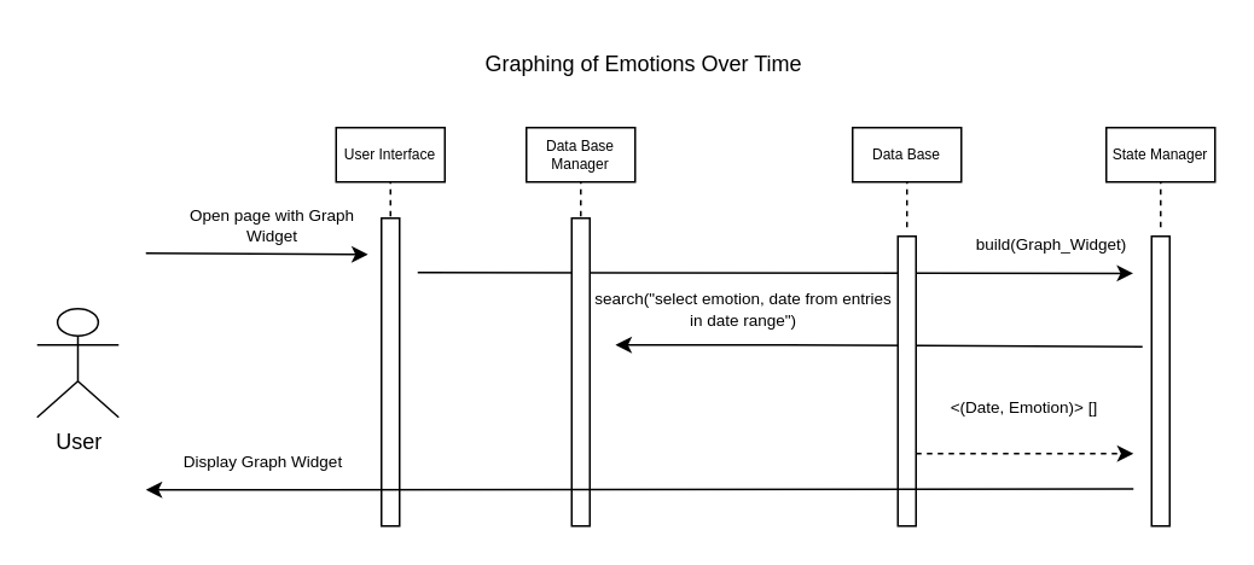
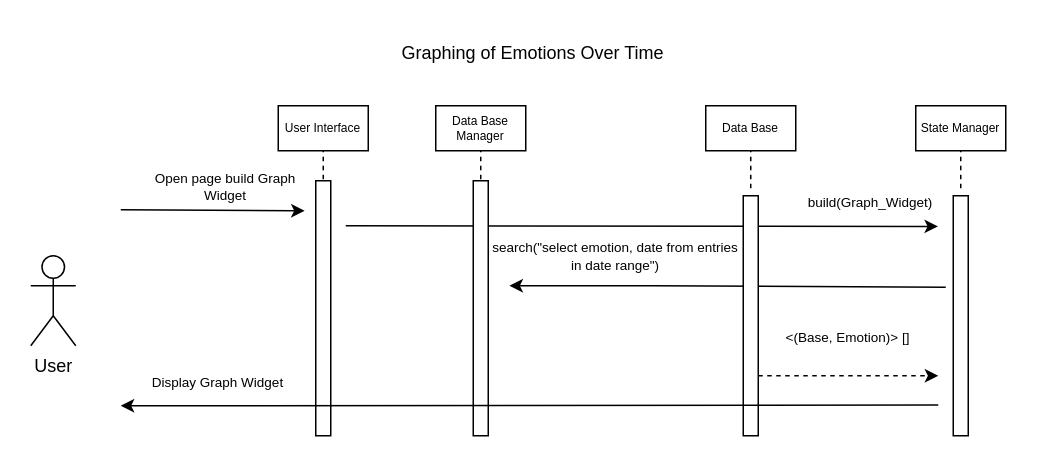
- <mxCell id="21" value="Open page with Graph Widget" style="text;html=1;strokeColor=none;fillColor=none;align=center;verticalAlign=middle;whiteSpace=wrap;rounded=0;fontSize=9;" vertex="1" parent="1"><mxGeometry x="90" y="109.31" width="120" height="30" as="geometry" /></mxCell>
+ <mxCell id="21" value="Open page build Graph Widget" style="text;html=1;strokeColor=none;fillColor=none;align=center;verticalAlign=middle;whiteSpace=wrap;rounded=0;fontSize=9;" vertex="1" parent="1"><mxGeometry x="90" y="109.31" width="120" height="30" as="geometry" /></mxCell>
- <mxCell id="2" value="User" style="shape=umlActor;verticalLabelPosition=bottom;verticalAlign=top;html=1;outlineConnect=0;" vertex="1" parent="1"><mxGeometry x="20" y="170" width="45" height="60" as="geometry" /></mxCell>
+ <mxCell id="2" value="User" style="shape=umlActor;verticalLabelPosition=bottom;verticalAlign=top;html=1;outlineConnect=0;" vertex="1" parent="1"><mxGeometry x="20" y="170" width="30" height="60" as="geometry" /></mxCell>
- <mxCell id="16" value="&amp;lt;(Date, Emotion)&amp;gt; []" style="text;html=1;strokeColor=none;fillColor=none;align=center;verticalAlign=middle;whiteSpace=wrap;rounded=0;fontSize=9;" vertex="1" parent="1"><mxGeometry x="500" y="210" width="130" height="30" as="geometry" /></mxCell>
+ <mxCell id="16" value="&amp;lt;(Base, Emotion)&amp;gt; []" style="text;html=1;strokeColor=none;fillColor=none;align=center;verticalAlign=middle;whiteSpace=wrap;rounded=0;fontSize=9;" vertex="1" parent="1"><mxGeometry x="500" y="210" width="130" height="30" as="geometry" /></mxCell>
